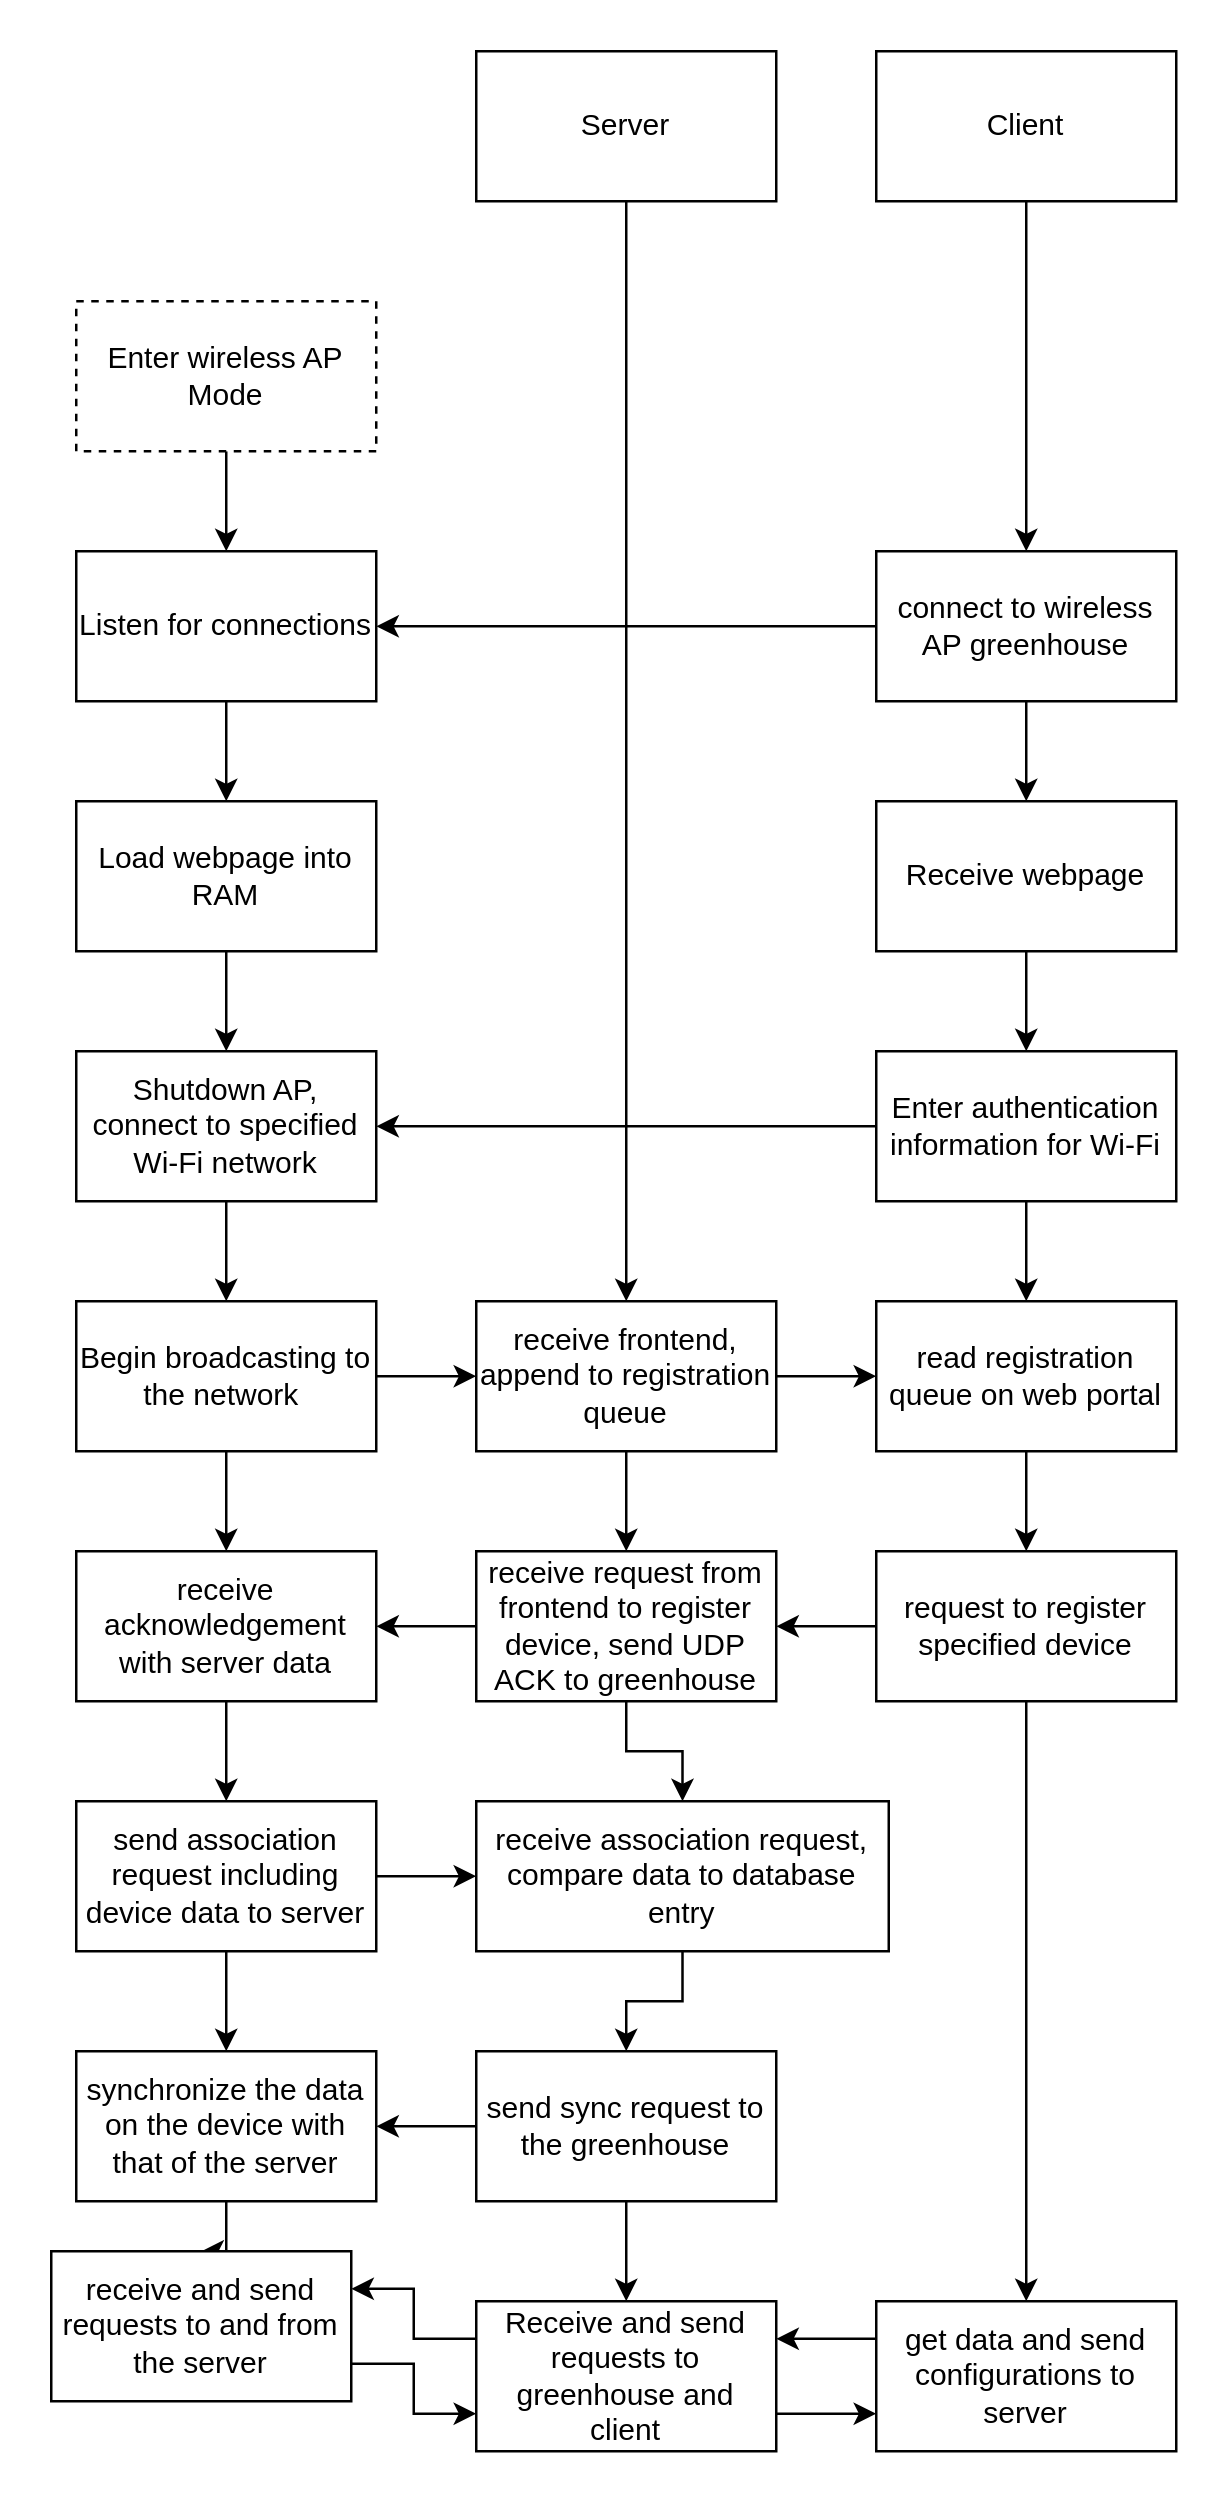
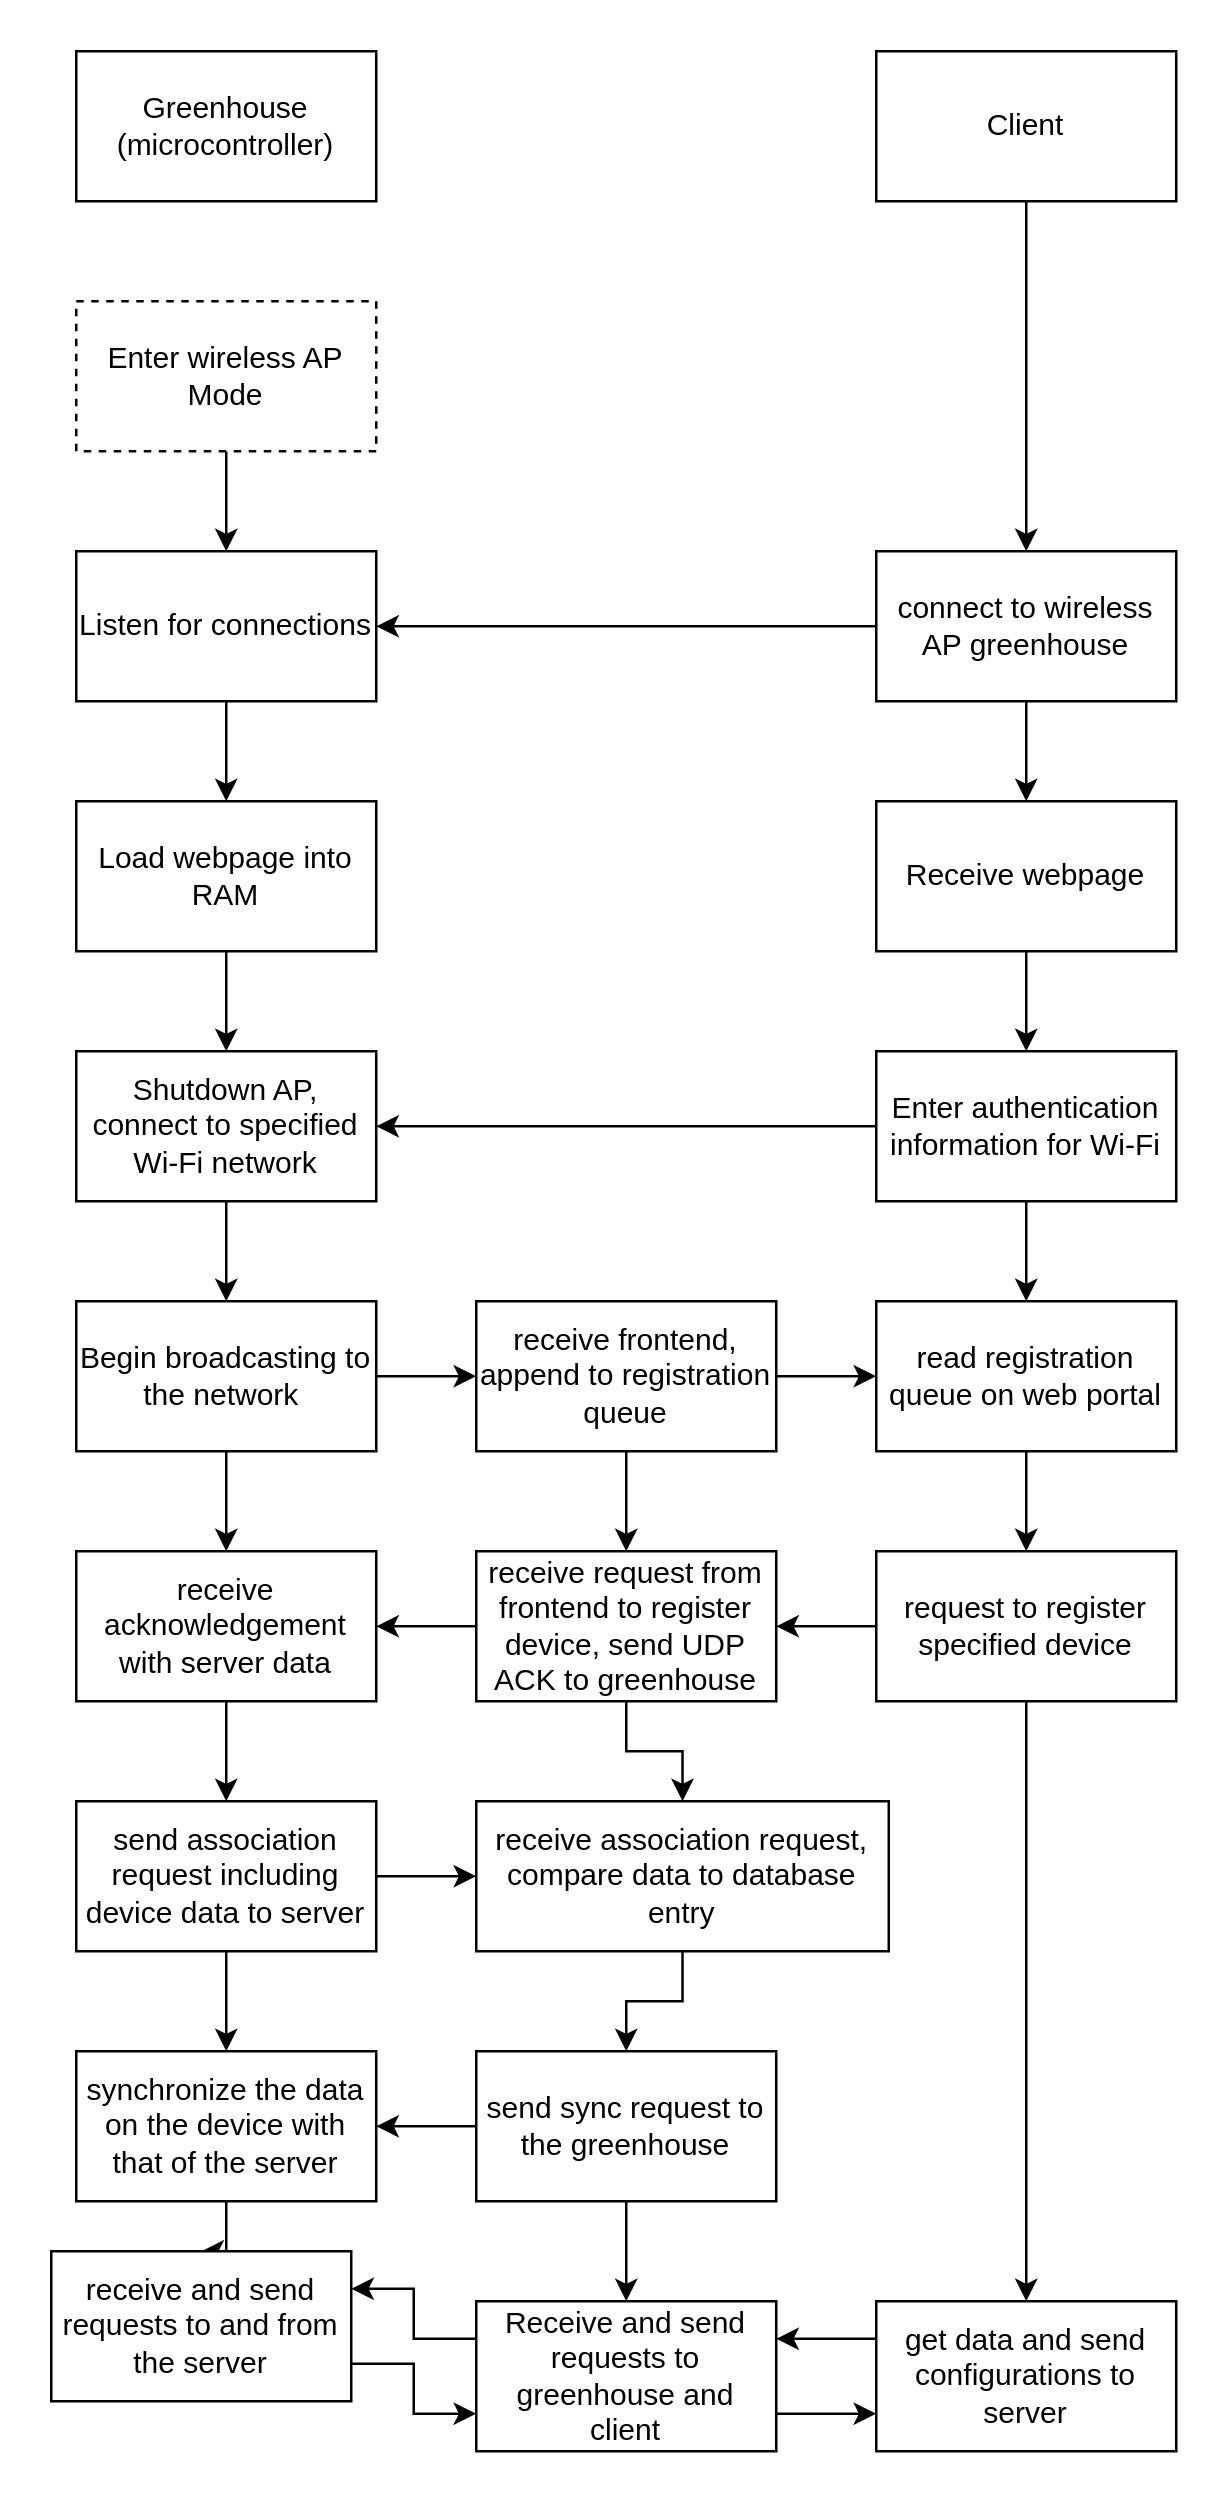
+ <mxCell id="2" value="Greenhouse (microcontroller)" style="rounded=0;whiteSpace=wrap;html=1;" vertex="1" parent="1"><mxGeometry x="30" y="20" width="120" height="60" as="geometry" /></mxCell>
- <mxCell id="6" value="Server" style="rounded=0;whiteSpace=wrap;html=1;" vertex="1" parent="1"><mxGeometry x="190" y="20" width="120" height="60" as="geometry" /></mxCell>
- <mxCell id="5" style="edgeStyle=orthogonalEdgeStyle;rounded=0;orthogonalLoop=1;jettySize=auto;html=1;entryX=0.5;entryY=0;entryDx=0;entryDy=0;" edge="1" parent="1" source="6" target="28"><mxGeometry relative="1" as="geometry" /></mxCell>
